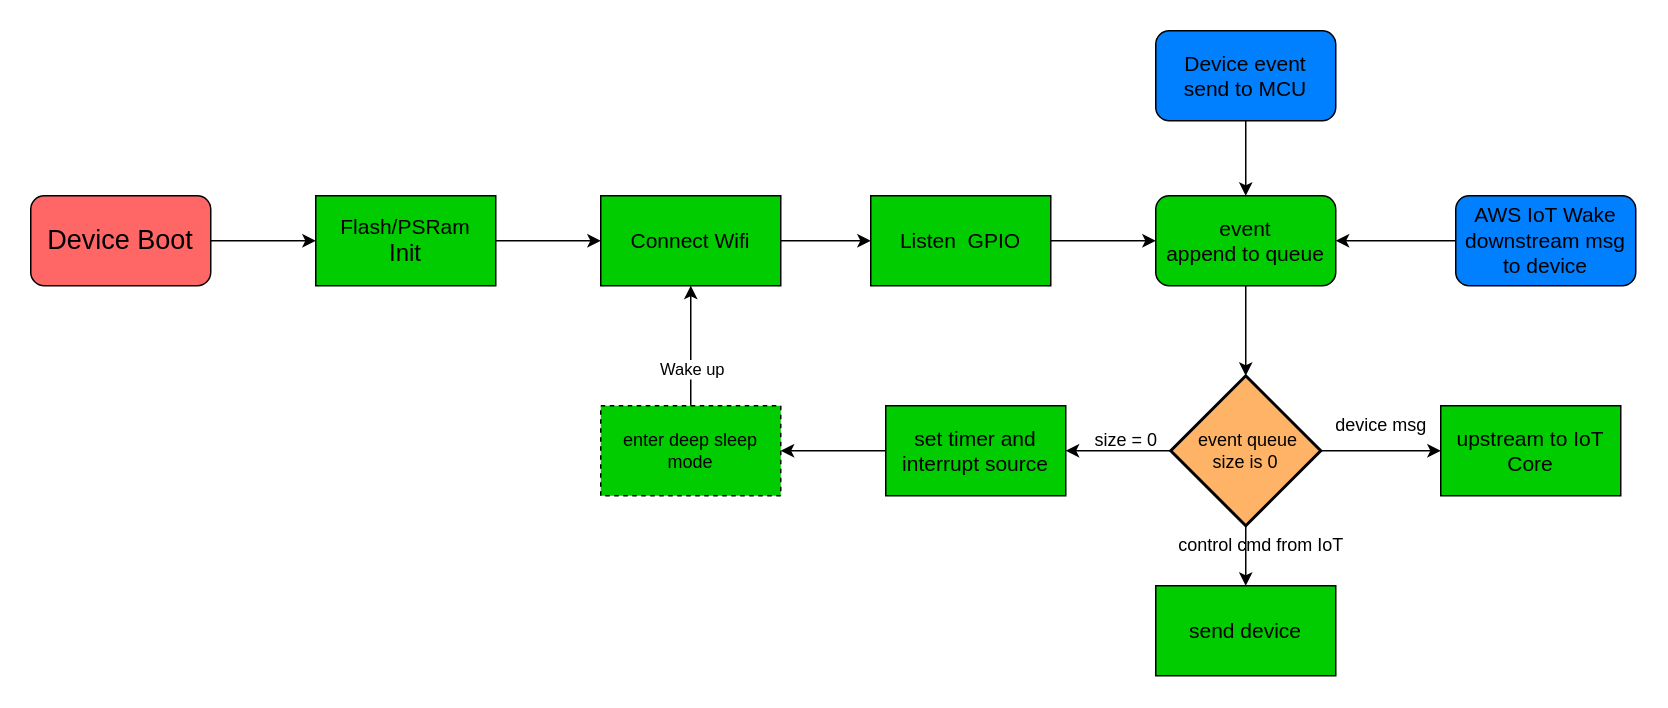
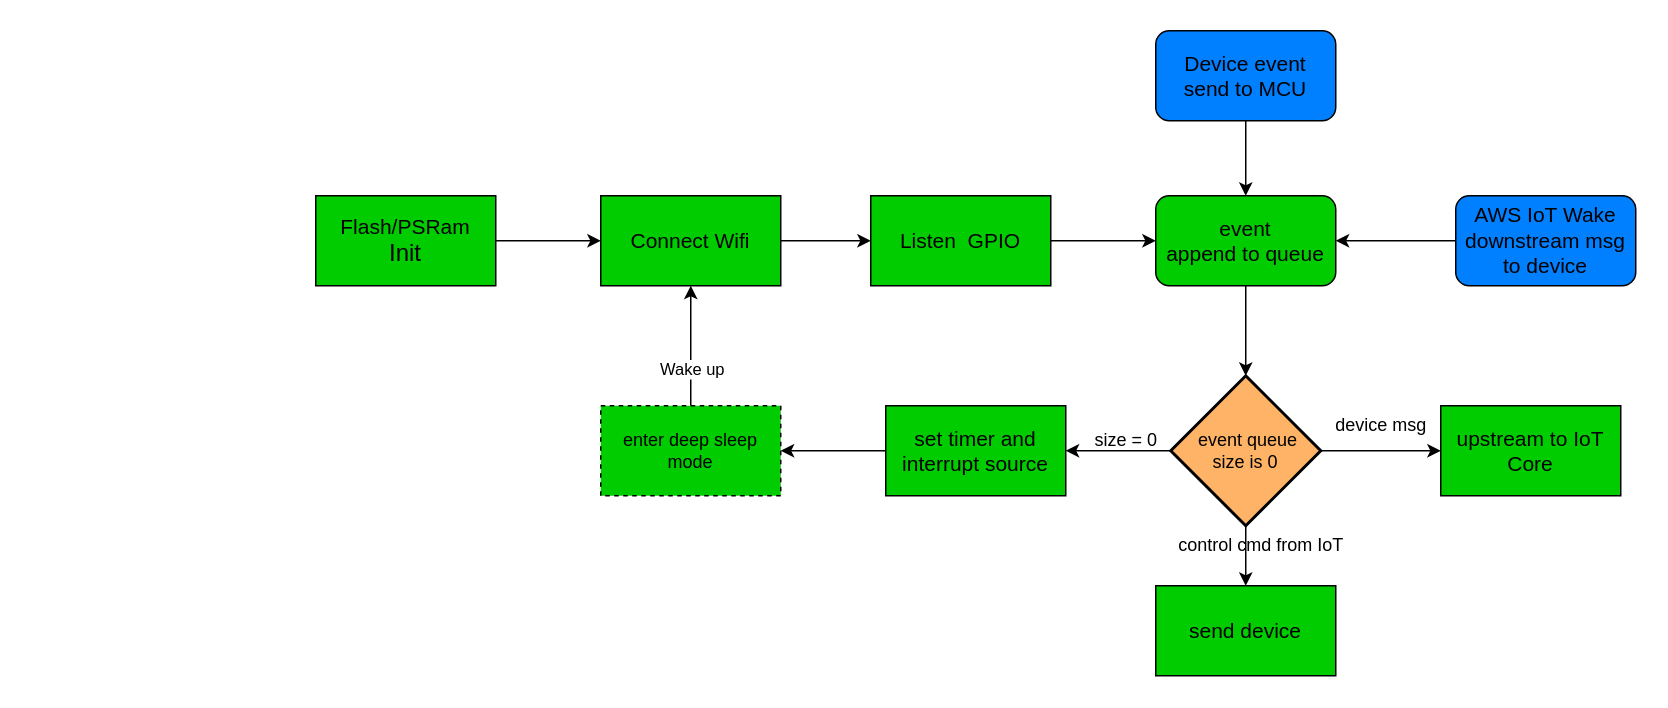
- <mxCell id="3" value="&lt;font style=&quot;font-size: 18px;&quot;&gt;Device Boot&lt;/font&gt;" style="rounded=1;whiteSpace=wrap;html=1;fillColor=#FF6666;" vertex="1" parent="1"><mxGeometry x="20" y="130" width="120" height="60" as="geometry" /></mxCell>
- <mxCell id="2" value="" style="edgeStyle=orthogonalEdgeStyle;rounded=0;orthogonalLoop=1;jettySize=auto;html=1;" edge="1" parent="1" source="3" target="5"><mxGeometry relative="1" as="geometry" /></mxCell>
